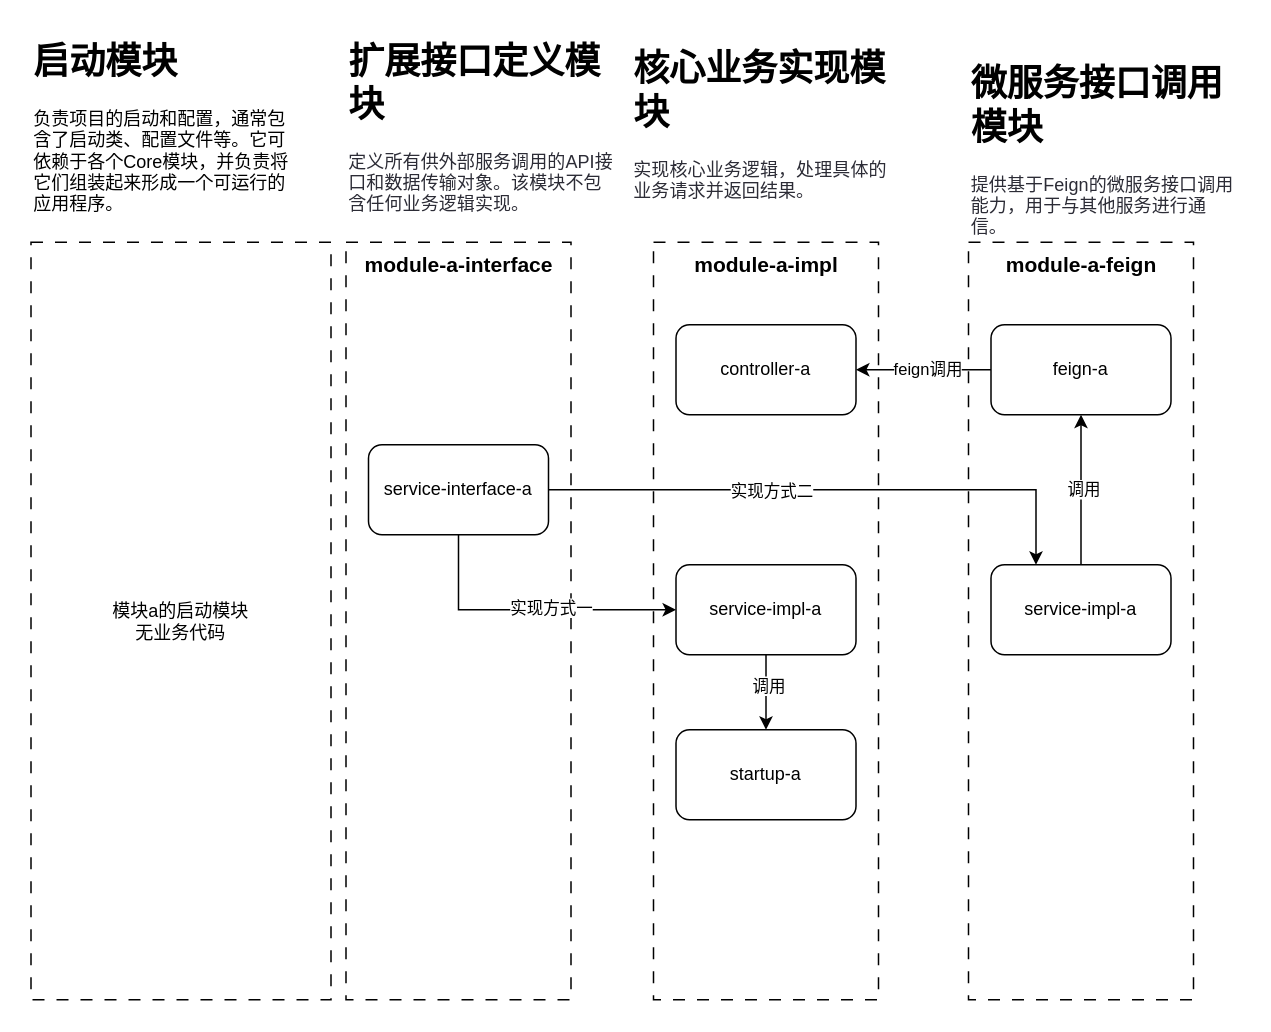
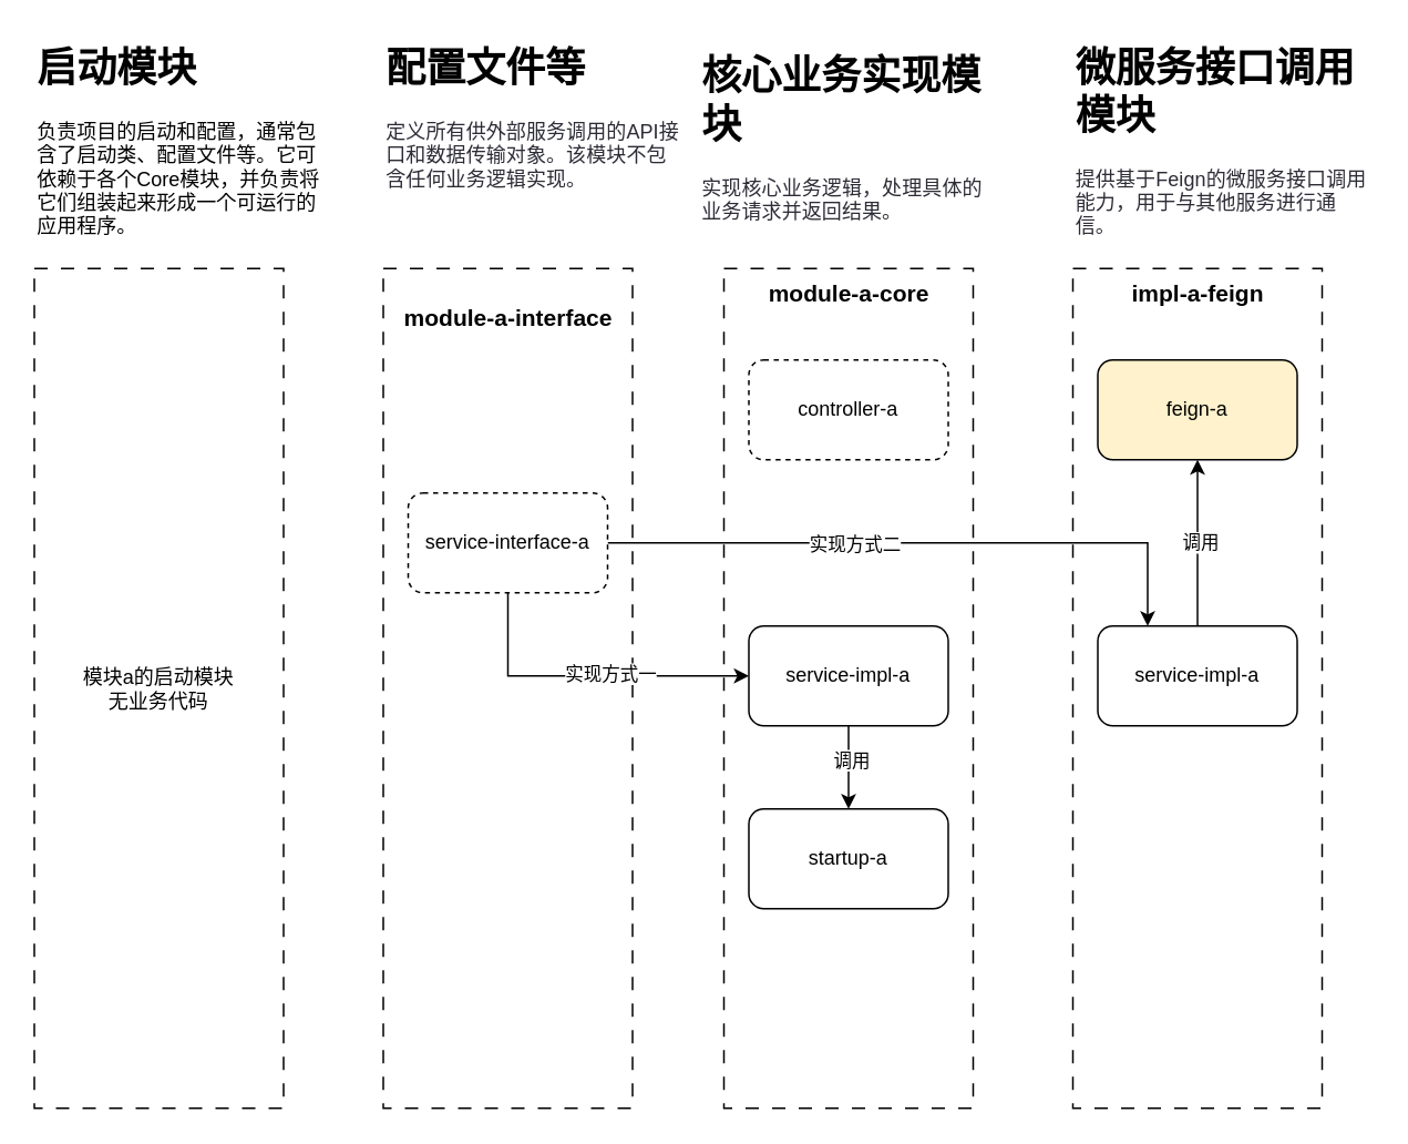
- <mxCell id="26" value="&lt;h1 style=&quot;margin-top: 0px;&quot;&gt;扩展接口定义模块&lt;/h1&gt;&lt;p&gt;&lt;span style=&quot;background-color: rgb(255, 255, 255); color: rgb(44, 44, 54); letter-spacing: 0.064px;&quot;&gt;&lt;font style=&quot;font-size: 12px;&quot; face=&quot;Helvetica&quot;&gt;定义所有供外部服务调用的API接口和数据传输对象。该模块不包含任何业务逻辑实现。&lt;/font&gt;&lt;/span&gt;&lt;/p&gt;" style="text;html=1;whiteSpace=wrap;overflow=hidden;rounded=0;" vertex="1" parent="1"><mxGeometry x="230" y="20" width="180" height="120" as="geometry" /></mxCell>
+ <mxCell id="26" value="&lt;h1 style=&quot;margin-top: 0px;&quot;&gt;配置文件等&lt;/h1&gt;&lt;p&gt;&lt;span style=&quot;background-color: rgb(255, 255, 255); color: rgb(44, 44, 54); letter-spacing: 0.064px;&quot;&gt;&lt;font style=&quot;font-size: 12px;&quot; face=&quot;Helvetica&quot;&gt;定义所有供外部服务调用的API接口和数据传输对象。该模块不包含任何业务逻辑实现。&lt;/font&gt;&lt;/span&gt;&lt;/p&gt;" style="text;html=1;whiteSpace=wrap;overflow=hidden;rounded=0;" vertex="1" parent="1"><mxGeometry x="230" y="20" width="180" height="120" as="geometry" /></mxCell>
- <mxCell id="28" value="&lt;h1 style=&quot;margin-top: 0px;&quot;&gt;微服务接口调用模块&lt;/h1&gt;&lt;p&gt;&lt;span style=&quot;color: rgb(44, 44, 54); letter-spacing: 0.064px; background-color: rgb(255, 255, 255);&quot;&gt;&lt;font face=&quot;Helvetica&quot; style=&quot;font-size: 12px;&quot;&gt;提供基于Feign的微服务接口调用能力，用于与其他服务进行通信。&lt;/font&gt;&lt;/span&gt;&lt;/p&gt;" style="text;html=1;whiteSpace=wrap;overflow=hidden;rounded=0;" vertex="1" parent="1"><mxGeometry x="645" y="35" width="180" height="120" as="geometry" /></mxCell>
+ <mxCell id="28" value="&lt;h1 style=&quot;margin-top: 0px;&quot;&gt;微服务接口调用模块&lt;/h1&gt;&lt;p&gt;&lt;span style=&quot;color: rgb(44, 44, 54); letter-spacing: 0.064px; background-color: rgb(255, 255, 255);&quot;&gt;&lt;font face=&quot;Helvetica&quot; style=&quot;font-size: 12px;&quot;&gt;提供基于Feign的微服务接口调用能力，用于与其他服务进行通信。&lt;/font&gt;&lt;/span&gt;&lt;/p&gt;" style="text;html=1;whiteSpace=wrap;overflow=hidden;rounded=0;" vertex="1" parent="1"><mxGeometry x="645" y="20" width="180" height="120" as="geometry" /></mxCell>
- <mxCell id="14" value="&lt;b&gt;&lt;font style=&quot;font-size: 14px;&quot;&gt;module-a-interface&lt;/font&gt;&lt;/b&gt;" style="text;html=1;align=center;verticalAlign=middle;whiteSpace=wrap;rounded=0;" vertex="1" parent="1"><mxGeometry x="238.75" y="161" width="132.5" height="30" as="geometry" /></mxCell>
+ <mxCell id="14" value="&lt;b&gt;&lt;font style=&quot;font-size: 14px;&quot;&gt;module-a-interface&lt;/font&gt;&lt;/b&gt;" style="text;html=1;align=center;verticalAlign=middle;whiteSpace=wrap;rounded=0;" vertex="1" parent="1"><mxGeometry x="238.75" y="176" width="132.5" height="30" as="geometry" /></mxCell>
- <mxCell id="21" value="&lt;b&gt;&lt;font style=&quot;font-size: 14px;&quot;&gt;module-a-impl&lt;/font&gt;&lt;/b&gt;" style="text;html=1;align=center;verticalAlign=middle;whiteSpace=wrap;rounded=0;" vertex="1" parent="1"><mxGeometry x="443.75" y="161" width="132.5" height="30" as="geometry" /></mxCell>
+ <mxCell id="21" value="&lt;b&gt;&lt;font style=&quot;font-size: 14px;&quot;&gt;module-a-core&lt;/font&gt;&lt;/b&gt;" style="text;html=1;align=center;verticalAlign=middle;whiteSpace=wrap;rounded=0;" vertex="1" parent="1"><mxGeometry x="443.75" y="161" width="132.5" height="30" as="geometry" /></mxCell>
- <mxCell id="22" value="&lt;b&gt;&lt;font style=&quot;font-size: 14px;&quot;&gt;module-a-feign&lt;/font&gt;&lt;/b&gt;" style="text;html=1;align=center;verticalAlign=middle;whiteSpace=wrap;rounded=0;" vertex="1" parent="1"><mxGeometry x="653.75" y="161" width="132.5" height="30" as="geometry" /></mxCell>
+ <mxCell id="22" value="&lt;b&gt;&lt;font style=&quot;font-size: 14px;&quot;&gt;impl-a-feign&lt;/font&gt;&lt;/b&gt;" style="text;html=1;align=center;verticalAlign=middle;whiteSpace=wrap;rounded=0;" vertex="1" parent="1"><mxGeometry x="653.75" y="161" width="132.5" height="30" as="geometry" /></mxCell>
- <mxCell id="5" value="&lt;span style=&quot;background-color: transparent; color: light-dark(rgb(0, 0, 0), rgb(255, 255, 255));&quot;&gt;controller-a&lt;/span&gt;" style="rounded=1;whiteSpace=wrap;html=1;" vertex="1" parent="1"><mxGeometry x="450" y="216" width="120" height="60" as="geometry" /></mxCell>
+ <mxCell id="5" value="&lt;span style=&quot;background-color: transparent; color: light-dark(rgb(0, 0, 0), rgb(255, 255, 255));&quot;&gt;controller-a&lt;/span&gt;" style="rounded=1;whiteSpace=wrap;html=1;dashed=1;" vertex="1" parent="1"><mxGeometry x="450" y="216" width="120" height="60" as="geometry" /></mxCell>
- <mxCell id="15" style="edgeStyle=orthogonalEdgeStyle;rounded=0;orthogonalLoop=1;jettySize=auto;html=1;exitX=0;exitY=0.5;exitDx=0;exitDy=0;" edge="1" parent="1" source="17" target="5"><mxGeometry relative="1" as="geometry" /></mxCell>
- <mxCell id="16" value="feign调用" style="edgeLabel;html=1;align=center;verticalAlign=middle;resizable=0;points=[];" vertex="1" connectable="0" parent="15"><mxGeometry x="-0.044" y="-1" relative="1" as="geometry"><mxPoint as="offset" /></mxGeometry></mxCell>
- <mxCell id="17" value="&lt;span style=&quot;background-color: transparent; color: light-dark(rgb(0, 0, 0), rgb(255, 255, 255));&quot;&gt;feign-a&lt;/span&gt;" style="rounded=1;whiteSpace=wrap;html=1;" vertex="1" parent="1"><mxGeometry x="660" y="216" width="120" height="60" as="geometry" /></mxCell>
+ <mxCell id="17" value="&lt;span style=&quot;background-color: transparent; color: light-dark(rgb(0, 0, 0), rgb(255, 255, 255));&quot;&gt;feign-a&lt;/span&gt;" style="rounded=1;whiteSpace=wrap;html=1;fillColor=#fff2cc;" vertex="1" parent="1"><mxGeometry x="660" y="216" width="120" height="60" as="geometry" /></mxCell>
- <mxCell id="10" value="&lt;span style=&quot;background-color: transparent; color: light-dark(rgb(0, 0, 0), rgb(255, 255, 255));&quot;&gt;service-&lt;/span&gt;&lt;span style=&quot;background-color: transparent; color: light-dark(rgb(0, 0, 0), rgb(255, 255, 255));&quot;&gt;interface-a&lt;/span&gt;" style="rounded=1;whiteSpace=wrap;html=1;" vertex="1" parent="1"><mxGeometry x="245" y="296" width="120" height="60" as="geometry" /></mxCell>
+ <mxCell id="10" value="&lt;span style=&quot;background-color: transparent; color: light-dark(rgb(0, 0, 0), rgb(255, 255, 255));&quot;&gt;service-&lt;/span&gt;&lt;span style=&quot;background-color: transparent; color: light-dark(rgb(0, 0, 0), rgb(255, 255, 255));&quot;&gt;interface-a&lt;/span&gt;" style="rounded=1;whiteSpace=wrap;html=1;dashed=1;" vertex="1" parent="1"><mxGeometry x="245" y="296" width="120" height="60" as="geometry" /></mxCell>
- <mxCell id="24" value="模块a的启动模块&lt;div&gt;无业务代码&lt;/div&gt;" style="rounded=0;whiteSpace=wrap;html=1;dashed=1;dashPattern=8 8;" vertex="1" parent="1"><mxGeometry x="20" y="161" width="200" height="505" as="geometry" /></mxCell>
+ <mxCell id="24" value="模块a的启动模块&lt;div&gt;无业务代码&lt;/div&gt;" style="rounded=0;whiteSpace=wrap;html=1;dashed=1;dashPattern=8 8;" vertex="1" parent="1"><mxGeometry x="20" y="161" width="150" height="505" as="geometry" /></mxCell>
